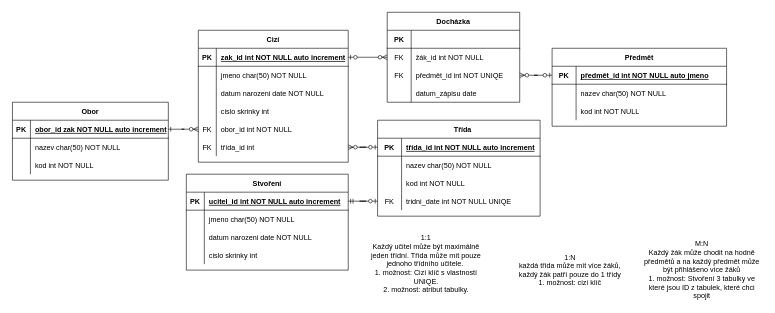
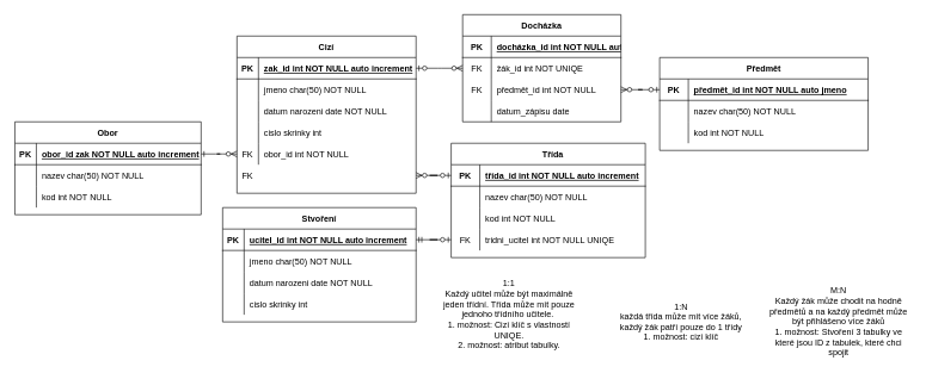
+ <mxCell id="76" value="docházka_id int NOT NULL auto increment" style="shape=partialRectangle;overflow=hidden;connectable=0;fillColor=none;top=0;left=0;bottom=0;right=0;align=left;spacingLeft=6;fontStyle=5;" vertex="1" parent="74"><mxGeometry x="40" width="181" height="30" as="geometry"><mxRectangle width="181" height="30" as="alternateBounds" /></mxGeometry></mxCell>
- <mxCell id="79" value="žák_id int NOT NULL" style="shape=partialRectangle;overflow=hidden;connectable=0;fillColor=none;top=0;left=0;bottom=0;right=0;align=left;spacingLeft=6;" vertex="1" parent="77"><mxGeometry x="40" width="181" height="30" as="geometry"><mxRectangle width="181" height="30" as="alternateBounds" /></mxGeometry></mxCell>
+ <mxCell id="79" value="žák_id int NOT UNIQE" style="shape=partialRectangle;overflow=hidden;connectable=0;fillColor=none;top=0;left=0;bottom=0;right=0;align=left;spacingLeft=6;" vertex="1" parent="77"><mxGeometry x="40" width="181" height="30" as="geometry"><mxRectangle width="181" height="30" as="alternateBounds" /></mxGeometry></mxCell>
- <mxCell id="82" value="předmět_id int NOT UNIQE" style="shape=partialRectangle;overflow=hidden;connectable=0;fillColor=none;top=0;left=0;bottom=0;right=0;align=left;spacingLeft=6;" vertex="1" parent="80"><mxGeometry x="40" width="181" height="30" as="geometry"><mxRectangle width="181" height="30" as="alternateBounds" /></mxGeometry></mxCell>
+ <mxCell id="82" value="předmět_id int NOT NULL" style="shape=partialRectangle;overflow=hidden;connectable=0;fillColor=none;top=0;left=0;bottom=0;right=0;align=left;spacingLeft=6;" vertex="1" parent="80"><mxGeometry x="40" width="181" height="30" as="geometry"><mxRectangle width="181" height="30" as="alternateBounds" /></mxGeometry></mxCell>
- <mxCell id="20" value="třída_id int" style="shape=partialRectangle;overflow=hidden;connectable=0;fillColor=none;top=0;left=0;bottom=0;right=0;align=left;spacingLeft=6;" parent="18" vertex="1"><mxGeometry x="30" width="220" height="30" as="geometry"><mxRectangle width="220" height="30" as="alternateBounds" /></mxGeometry></mxCell>
- <mxCell id="44" value="tridni_date int NOT NULL UNIQE" style="shape=partialRectangle;overflow=hidden;connectable=0;fillColor=none;top=0;left=0;bottom=0;right=0;align=left;spacingLeft=6;" parent="42" vertex="1"><mxGeometry x="40" width="231" height="30" as="geometry"><mxRectangle width="231" height="30" as="alternateBounds" /></mxGeometry></mxCell>
+ <mxCell id="44" value="tridni_ucitel int NOT NULL UNIQE" style="shape=partialRectangle;overflow=hidden;connectable=0;fillColor=none;top=0;left=0;bottom=0;right=0;align=left;spacingLeft=6;" parent="42" vertex="1"><mxGeometry x="40" width="231" height="30" as="geometry"><mxRectangle width="231" height="30" as="alternateBounds" /></mxGeometry></mxCell>
